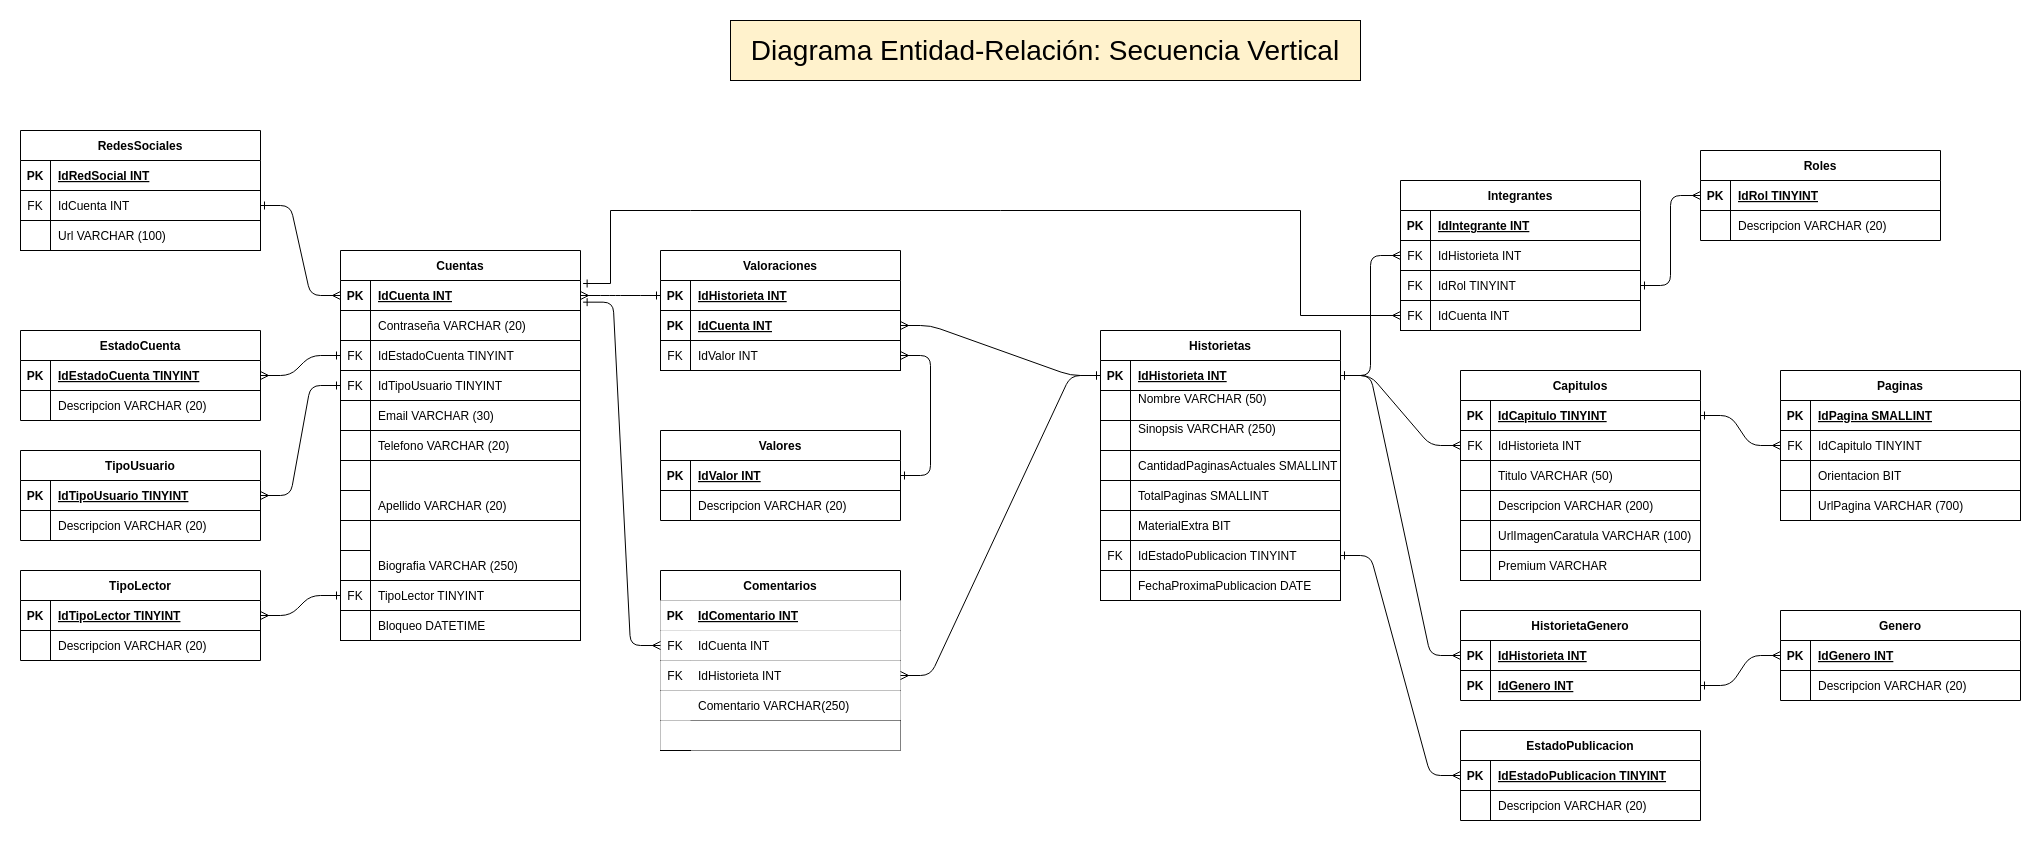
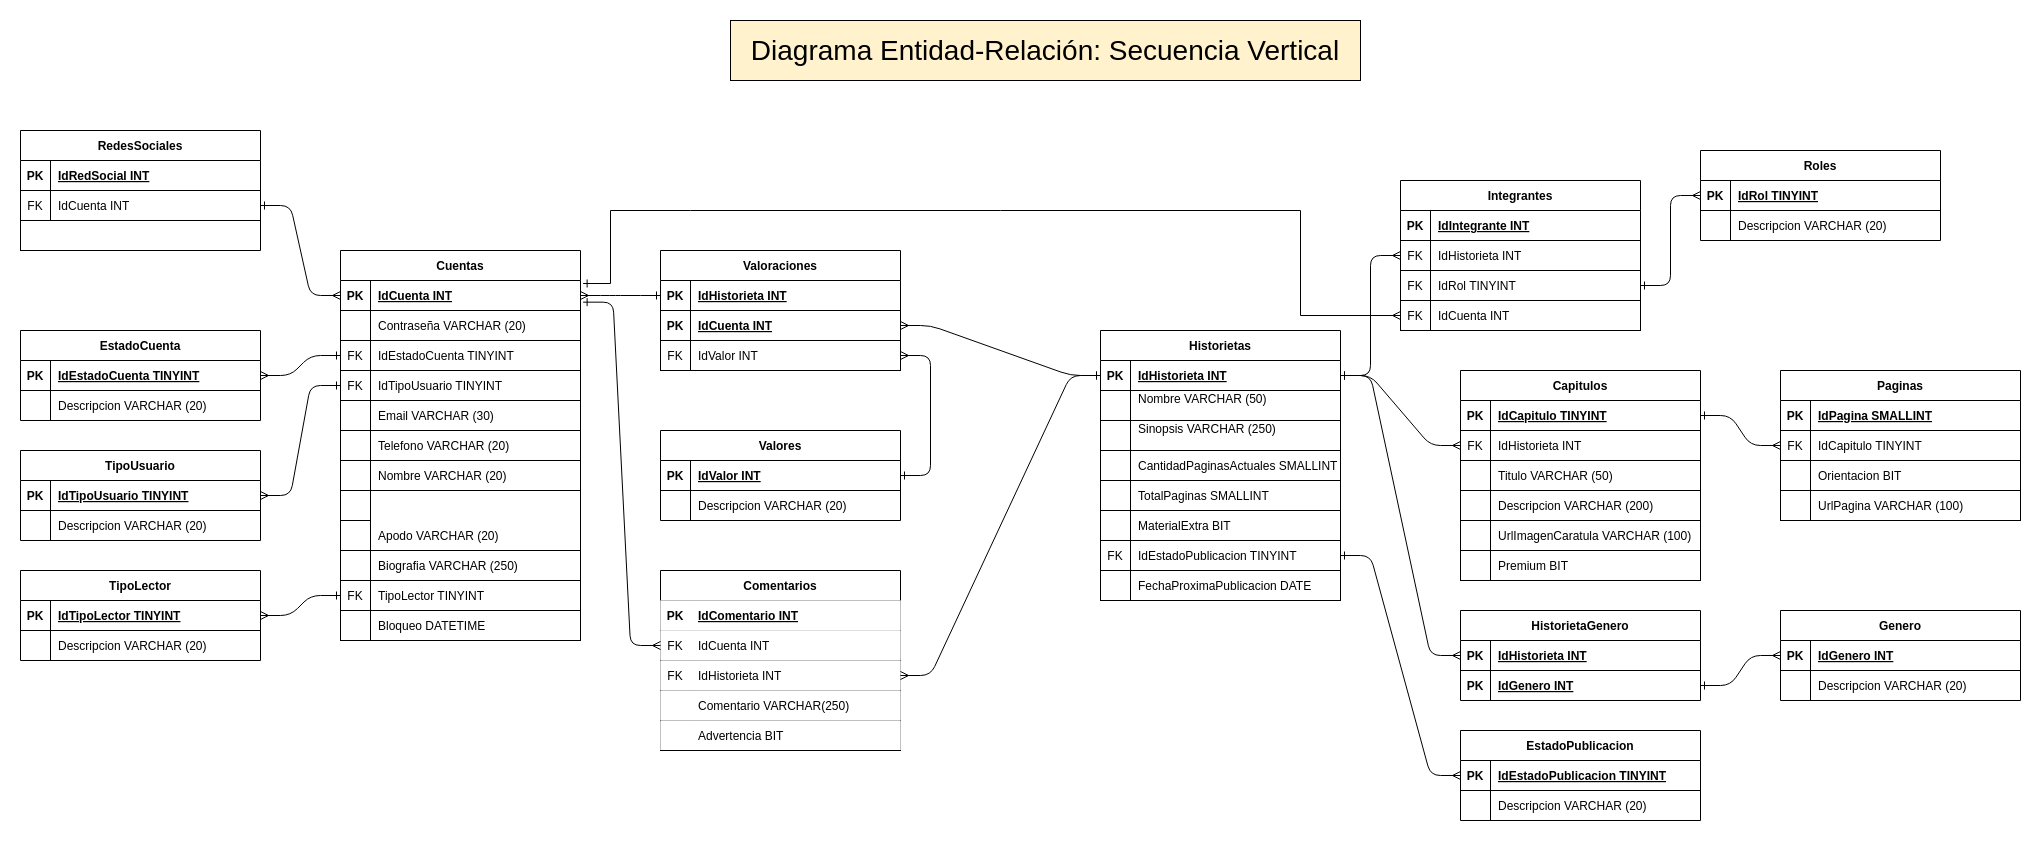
- <mxCell id="173" value="Url VARCHAR (100)" style="shape=partialRectangle;overflow=hidden;connectable=0;fillColor=none;top=0;left=0;bottom=1;right=0;align=left;spacingLeft=6;" parent="171" vertex="1"><mxGeometry x="30" width="210" height="30" as="geometry"><mxRectangle width="210" height="30" as="alternateBounds" /></mxGeometry></mxCell>
+ <mxCell id="108" value="Nombre VARCHAR (20)" style="shape=partialRectangle;overflow=hidden;connectable=0;fillColor=none;top=0;left=0;bottom=1;right=0;align=left;spacingLeft=6;" parent="106" vertex="1"><mxGeometry x="30" width="210" height="30" as="geometry"><mxRectangle width="210" height="30" as="alternateBounds" /></mxGeometry></mxCell>
- <mxCell id="111" value="Apellido VARCHAR (20)" style="shape=partialRectangle;overflow=hidden;connectable=0;fillColor=none;top=0;left=0;bottom=1;right=0;align=left;spacingLeft=6;" parent="109" vertex="1"><mxGeometry x="30" width="210" height="30" as="geometry"><mxRectangle width="210" height="30" as="alternateBounds" /></mxGeometry></mxCell>
- <mxCell id="85" value="UrlPagina VARCHAR (700)" style="shape=partialRectangle;overflow=hidden;connectable=0;fillColor=none;top=0;left=0;bottom=1;right=0;align=left;spacingLeft=6;" parent="83" vertex="1"><mxGeometry x="30" width="210" height="30" as="geometry"><mxRectangle width="210" height="30" as="alternateBounds" /></mxGeometry></mxCell>
+ <mxCell id="85" value="UrlPagina VARCHAR (100)" style="shape=partialRectangle;overflow=hidden;connectable=0;fillColor=none;top=0;left=0;bottom=1;right=0;align=left;spacingLeft=6;" parent="83" vertex="1"><mxGeometry x="30" width="210" height="30" as="geometry"><mxRectangle width="210" height="30" as="alternateBounds" /></mxGeometry></mxCell>
+ <mxCell id="114" value="Apodo VARCHAR (20)" style="shape=partialRectangle;overflow=hidden;connectable=0;fillColor=none;top=0;left=0;bottom=1;right=0;align=left;spacingLeft=6;" parent="112" vertex="1"><mxGeometry x="30" width="210" height="30" as="geometry"><mxRectangle width="210" height="30" as="alternateBounds" /></mxGeometry></mxCell>
- <mxCell id="71" value="Premium VARCHAR" style="shape=partialRectangle;overflow=hidden;connectable=0;fillColor=none;top=0;left=0;bottom=1;right=0;align=left;spacingLeft=6;" parent="69" vertex="1"><mxGeometry x="30" width="210" height="30" as="geometry"><mxRectangle width="210" height="30" as="alternateBounds" /></mxGeometry></mxCell>
+ <mxCell id="71" value="Premium BIT" style="shape=partialRectangle;overflow=hidden;connectable=0;fillColor=none;top=0;left=0;bottom=1;right=0;align=left;spacingLeft=6;" parent="69" vertex="1"><mxGeometry x="30" width="210" height="30" as="geometry"><mxRectangle width="210" height="30" as="alternateBounds" /></mxGeometry></mxCell>
+ <mxCell id="139" value="Advertencia BIT" style="shape=partialRectangle;overflow=hidden;connectable=0;top=0;left=0;bottom=1;right=0;align=left;spacingLeft=6;" parent="137" vertex="1"><mxGeometry x="30" width="210" height="30" as="geometry"><mxRectangle width="210" height="30" as="alternateBounds" /></mxGeometry></mxCell>
